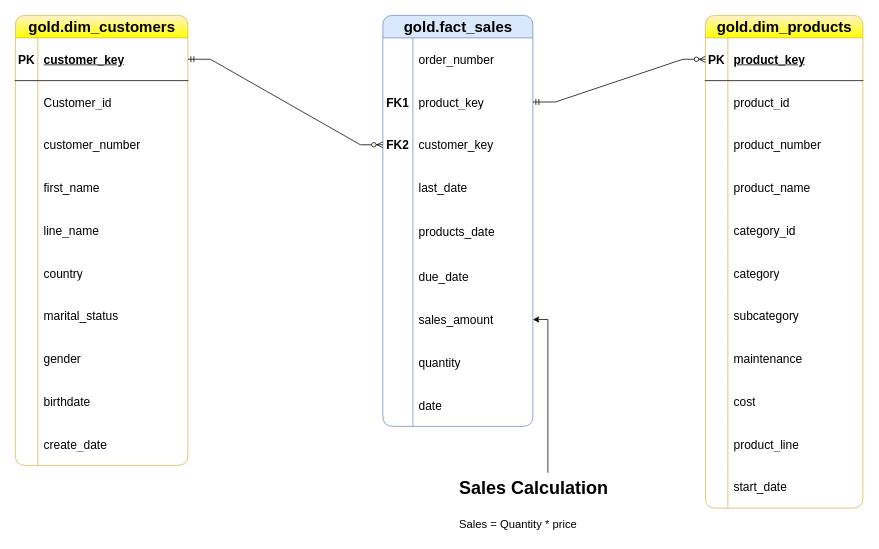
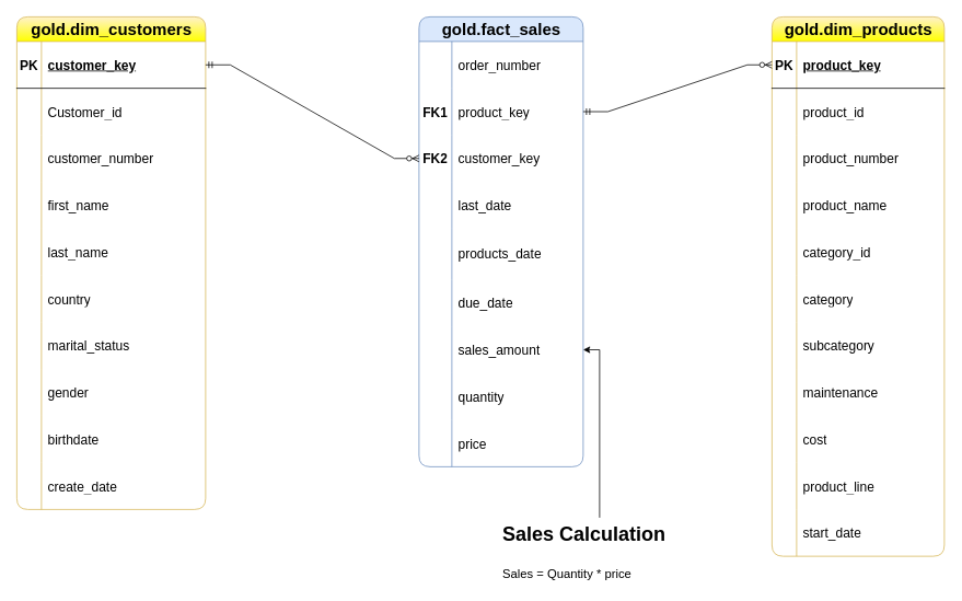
- <mxCell id="17" value="line_name" style="shape=partialRectangle;connectable=0;fillColor=none;top=0;left=0;bottom=0;right=0;align=left;spacingLeft=6;overflow=hidden;whiteSpace=wrap;html=1;fontSize=16;strokeColor=default;swimlaneLine=1;shadow=0;" vertex="1" parent="15"><mxGeometry x="30" width="200" height="57" as="geometry"><mxRectangle width="200" height="57" as="alternateBounds" /></mxGeometry></mxCell>
+ <mxCell id="17" value="last_name" style="shape=partialRectangle;connectable=0;fillColor=none;top=0;left=0;bottom=0;right=0;align=left;spacingLeft=6;overflow=hidden;whiteSpace=wrap;html=1;fontSize=16;strokeColor=default;swimlaneLine=1;shadow=0;" vertex="1" parent="15"><mxGeometry x="30" width="200" height="57" as="geometry"><mxRectangle width="200" height="57" as="alternateBounds" /></mxGeometry></mxCell>
- <mxCell id="60" value="date" style="shape=partialRectangle;connectable=0;fillColor=none;top=0;left=0;bottom=0;right=0;align=left;spacingLeft=6;overflow=hidden;whiteSpace=wrap;html=1;fontSize=16;strokeColor=default;swimlaneLine=1;shadow=0;" vertex="1" parent="58"><mxGeometry x="40" width="160" height="57" as="geometry"><mxRectangle width="160" height="57" as="alternateBounds" /></mxGeometry></mxCell>
+ <mxCell id="60" value="price" style="shape=partialRectangle;connectable=0;fillColor=none;top=0;left=0;bottom=0;right=0;align=left;spacingLeft=6;overflow=hidden;whiteSpace=wrap;html=1;fontSize=16;strokeColor=default;swimlaneLine=1;shadow=0;" vertex="1" parent="58"><mxGeometry x="40" width="160" height="57" as="geometry"><mxRectangle width="160" height="57" as="alternateBounds" /></mxGeometry></mxCell>
